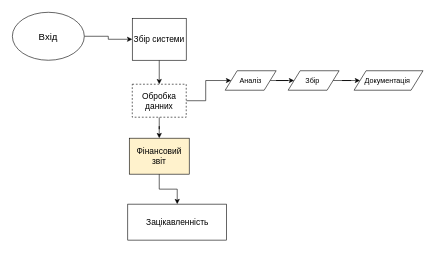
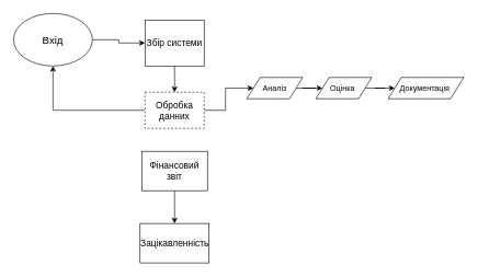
- <mxCell id="12" value="Збір&amp;nbsp;" style="shape=parallelogram;perimeter=parallelogramPerimeter;whiteSpace=wrap;html=1;fixedSize=1;" vertex="1" parent="1"><mxGeometry x="480" y="117.5" width="85" height="32.5" as="geometry" /></mxCell>
+ <mxCell id="12" value="Оцінка&amp;nbsp;" style="shape=parallelogram;perimeter=parallelogramPerimeter;whiteSpace=wrap;html=1;fixedSize=1;" vertex="1" parent="1"><mxGeometry x="480" y="117.5" width="85" height="32.5" as="geometry" /></mxCell>
- <mxCell id="7" value="" style="edgeStyle=orthogonalEdgeStyle;rounded=0;orthogonalLoop=1;jettySize=auto;html=1;fontSize=11;" edge="1" parent="1" source="8" target="15"><mxGeometry relative="1" as="geometry" /></mxCell>
+ <mxCell id="7" value="" style="edgeStyle=orthogonalEdgeStyle;rounded=0;orthogonalLoop=1;jettySize=auto;html=1;fontSize=11;" edge="1" parent="1" source="8" target="3"><mxGeometry relative="1" as="geometry" /></mxCell>
- <mxCell id="15" value="&lt;font style=&quot;font-size: 14px;&quot;&gt;Фінансовий звіт&lt;/font&gt;" style="whiteSpace=wrap;html=1;fillColor=#fff2cc;" vertex="1" parent="1"><mxGeometry x="215" y="230" width="100" height="60" as="geometry" /></mxCell>
+ <mxCell id="15" value="&lt;font style=&quot;font-size: 14px;&quot;&gt;Фінансовий звіт&lt;/font&gt;" style="whiteSpace=wrap;html=1;" vertex="1" parent="1"><mxGeometry x="215" y="230" width="100" height="60" as="geometry" /></mxCell>
- <mxCell id="16" value="&lt;span style=&quot;font-size: 14px;&quot;&gt;Зацікавленність&lt;/span&gt;" style="whiteSpace=wrap;html=1;" vertex="1" parent="1"><mxGeometry x="212.5" y="340" width="165" height="60" as="geometry" /></mxCell>
+ <mxCell id="16" value="&lt;span style=&quot;font-size: 14px;&quot;&gt;Зацікавленність&lt;/span&gt;" style="whiteSpace=wrap;html=1;" vertex="1" parent="1"><mxGeometry x="212.5" y="340" width="105" height="60" as="geometry" /></mxCell>
